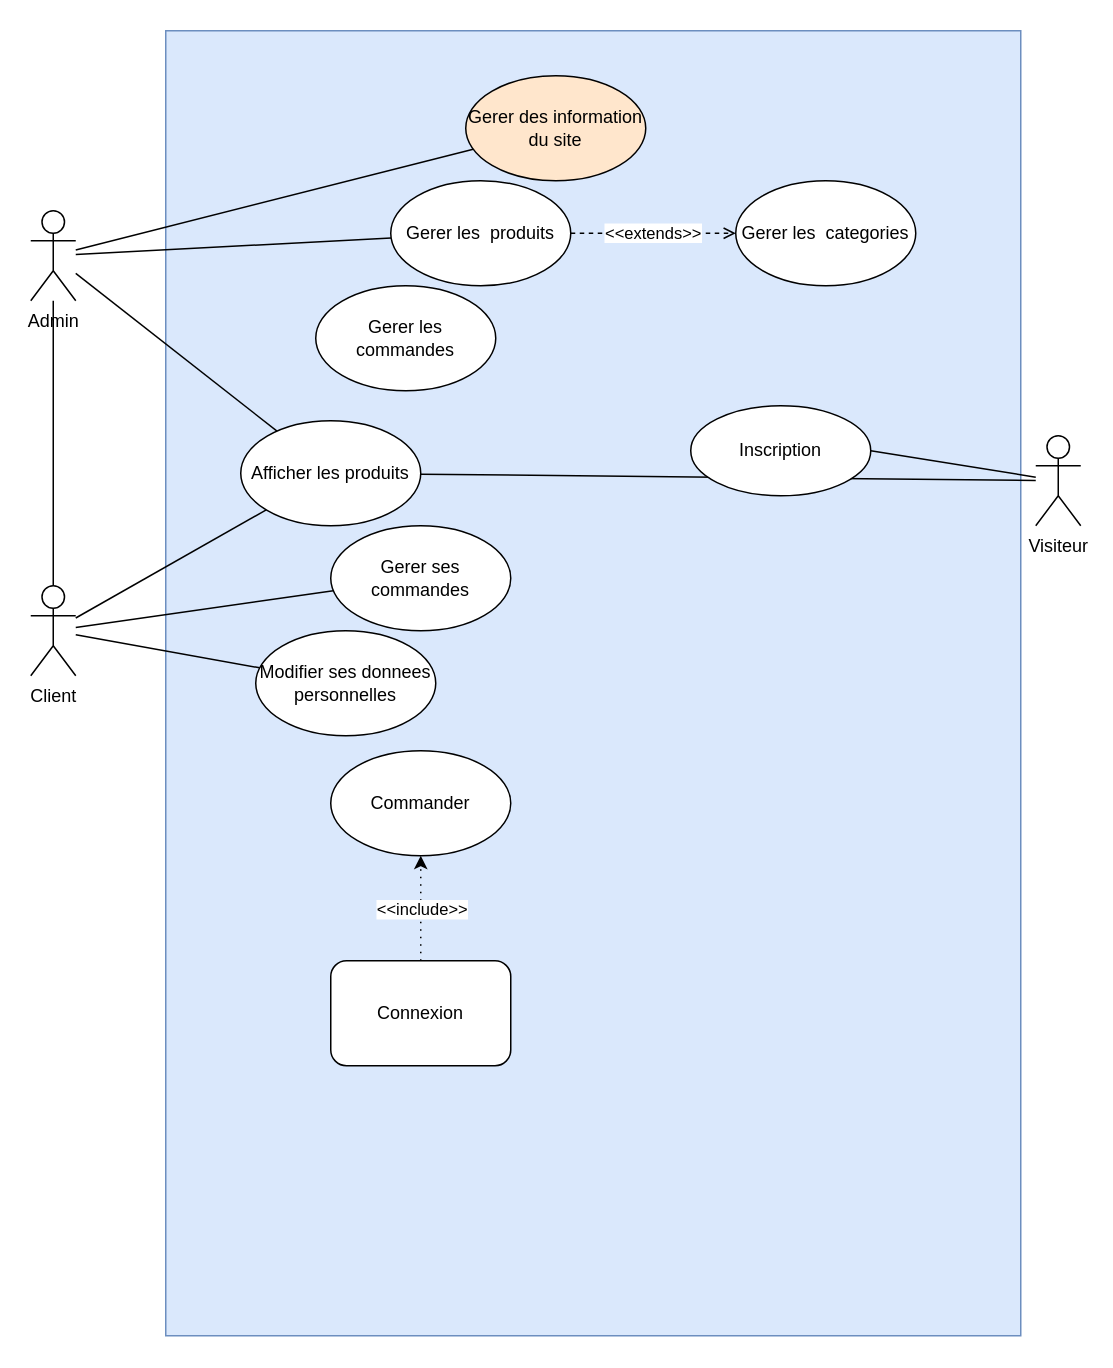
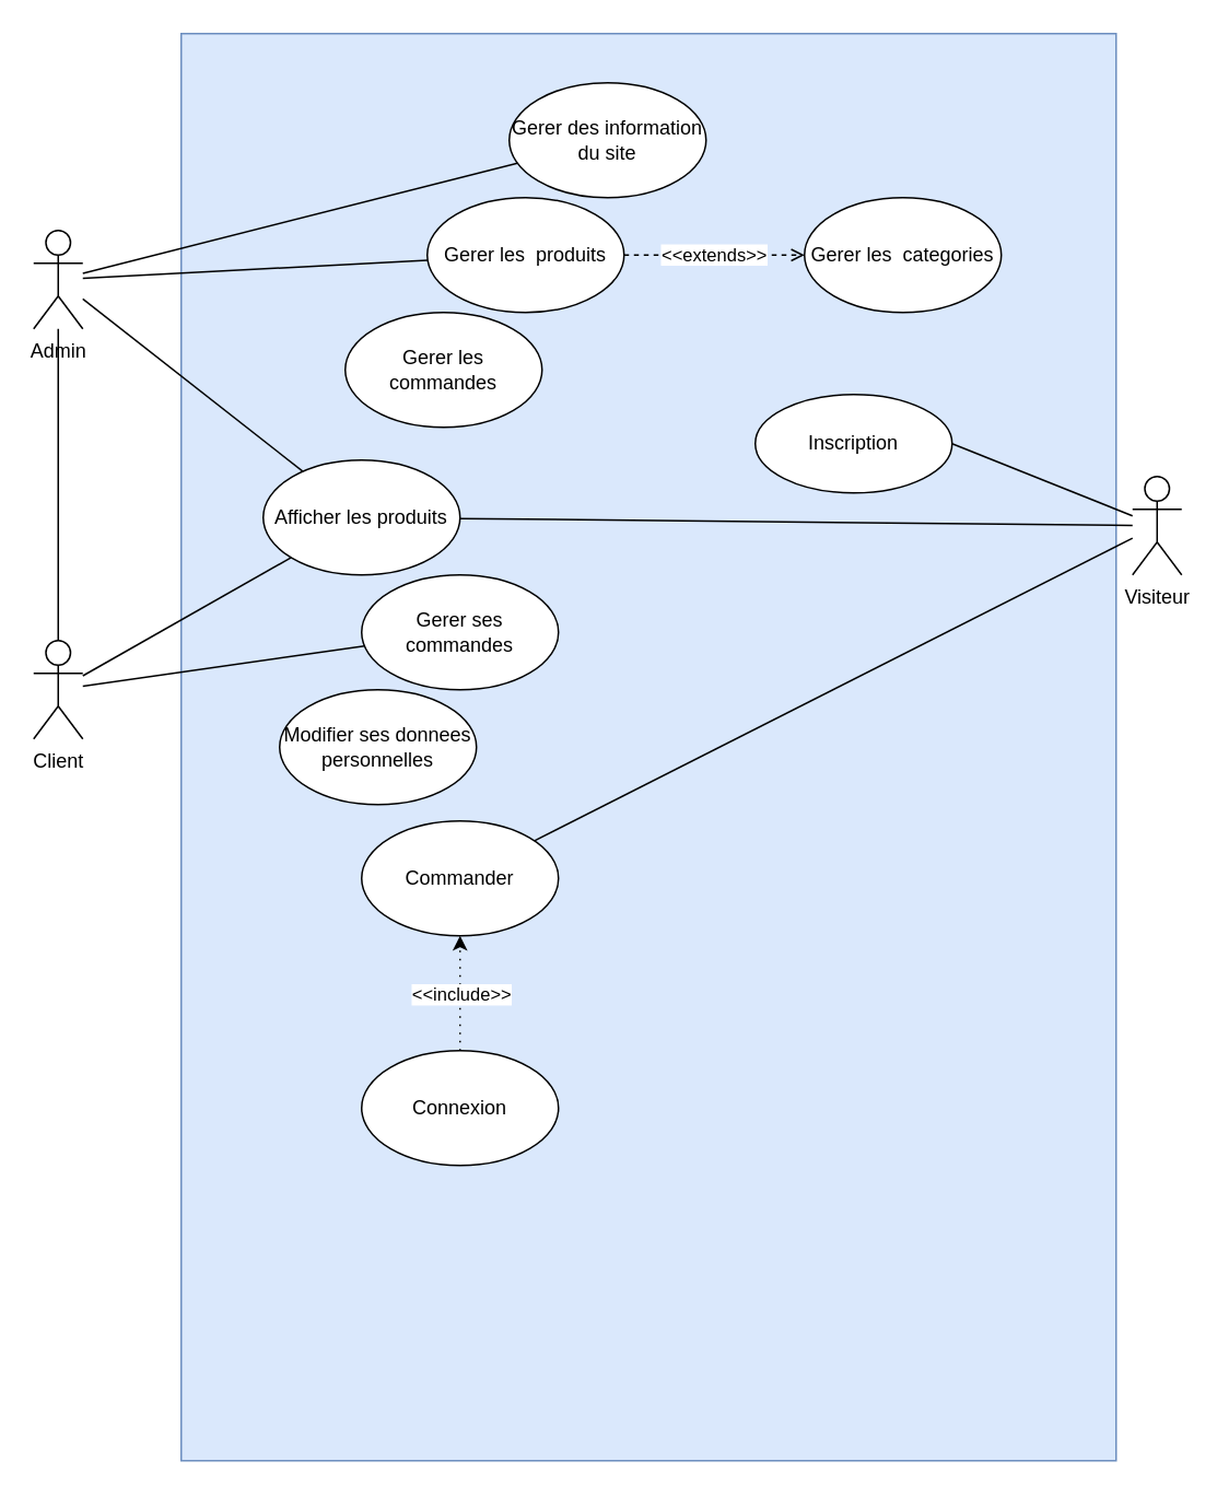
- <mxCell id="16" value="Gerer des information du site" style="ellipse;whiteSpace=wrap;html=1;fillColor=#ffe6cc;" vertex="1" parent="1"><mxGeometry x="310" y="50" width="120" height="70" as="geometry" /></mxCell>
+ <mxCell id="16" value="Gerer des information du site" style="ellipse;whiteSpace=wrap;html=1;" vertex="1" parent="1"><mxGeometry x="310" y="50" width="120" height="70" as="geometry" /></mxCell>
- <mxCell id="17" value="Inscription" style="ellipse;whiteSpace=wrap;html=1;" vertex="1" parent="1"><mxGeometry x="460" y="270" width="120" height="60" as="geometry" /></mxCell>
+ <mxCell id="17" value="Inscription" style="ellipse;whiteSpace=wrap;html=1;" vertex="1" parent="1"><mxGeometry x="460" y="240" width="120" height="60" as="geometry" /></mxCell>
+ <mxCell id="14" style="rounded=0;orthogonalLoop=1;jettySize=auto;html=1;endArrow=none;endFill=0;" edge="1" parent="1" source="15" target="25"><mxGeometry relative="1" as="geometry" /></mxCell>
- <mxCell id="9" style="rounded=0;orthogonalLoop=1;jettySize=auto;html=1;endArrow=none;endFill=0;" edge="1" parent="1" source="11" target="24"><mxGeometry relative="1" as="geometry" /></mxCell>
- <mxCell id="28" value="Connexion" style="whiteSpace=wrap;html=1;rounded=1;" vertex="1" parent="1"><mxGeometry x="220" y="640" width="120" height="70" as="geometry" /></mxCell>
+ <mxCell id="28" value="Connexion" style="ellipse;whiteSpace=wrap;html=1;" vertex="1" parent="1"><mxGeometry x="220" y="640" width="120" height="70" as="geometry" /></mxCell>
